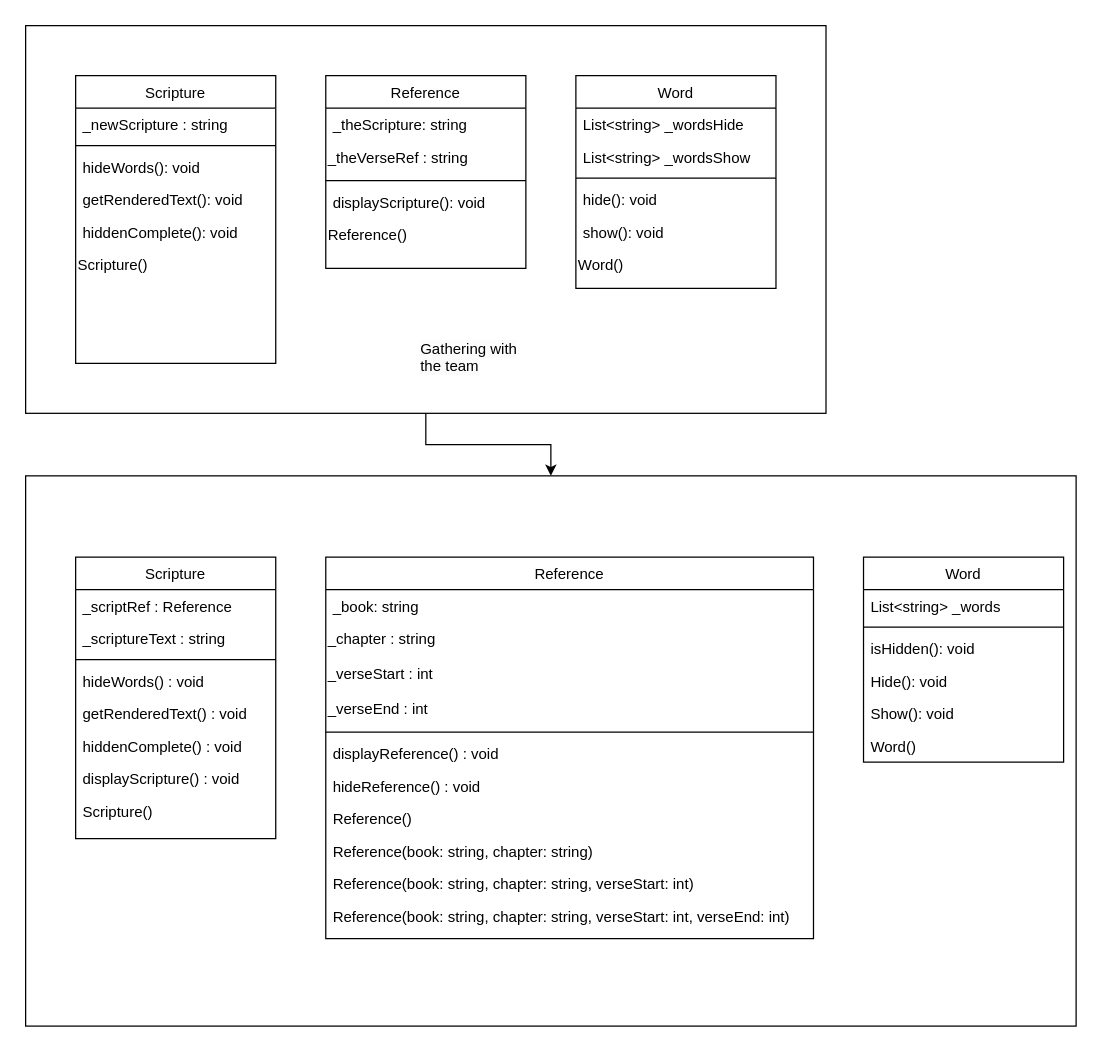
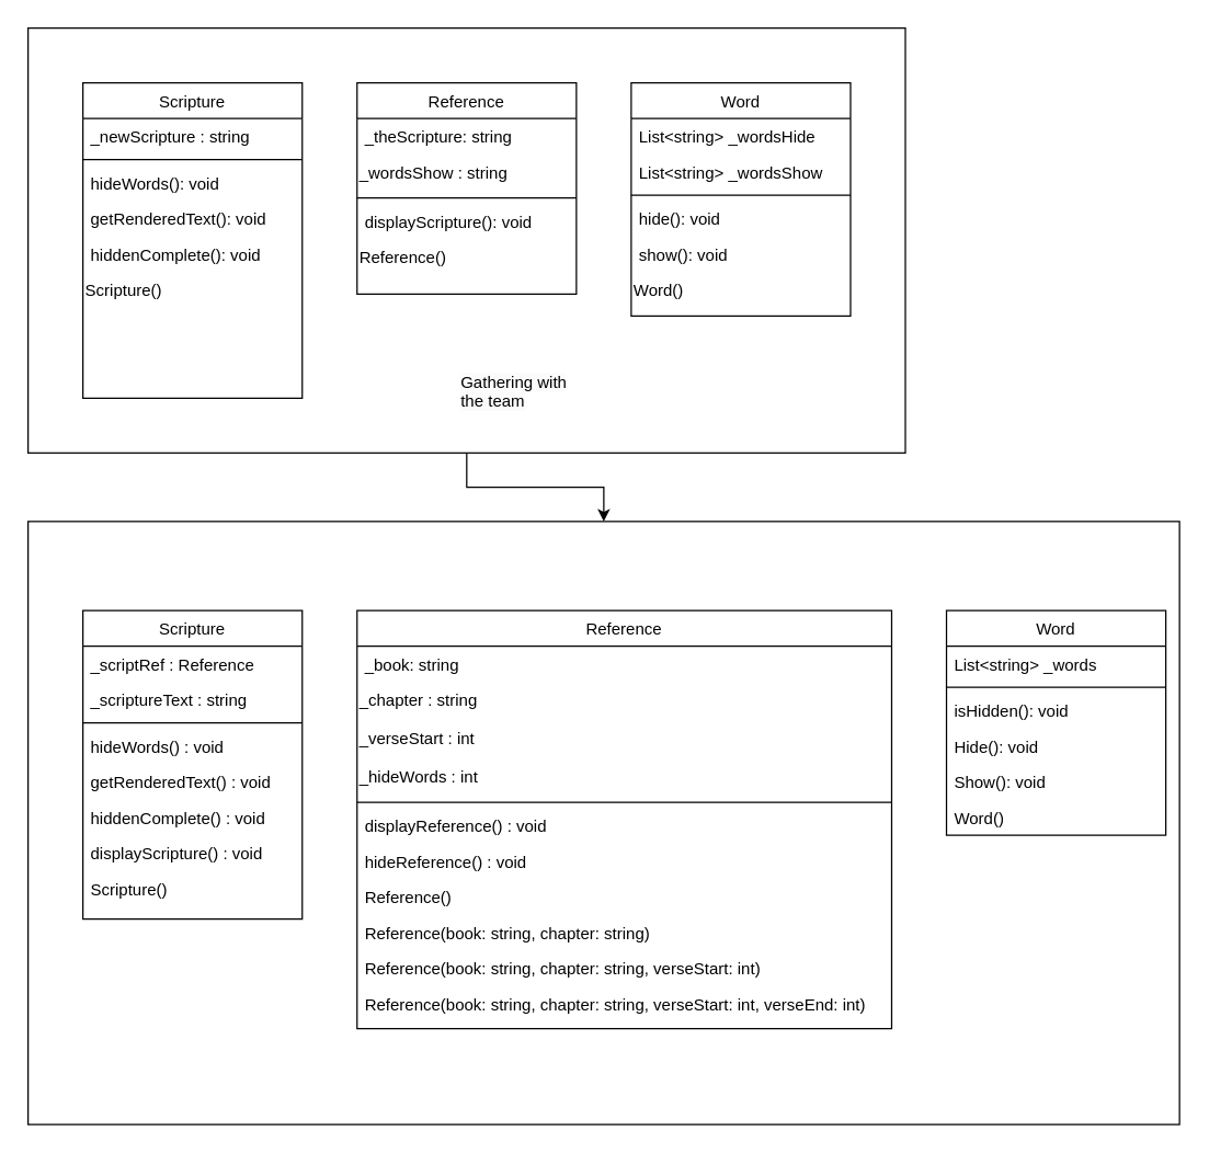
- <mxCell id="13" value="_theVerseRef : string" style="text;whiteSpace=wrap;html=1;" vertex="1" parent="11"><mxGeometry y="52" width="160" height="28" as="geometry" /></mxCell>
+ <mxCell id="13" value="_wordsShow : string" style="text;whiteSpace=wrap;html=1;" vertex="1" parent="11"><mxGeometry y="52" width="160" height="28" as="geometry" /></mxCell>
- <mxCell id="37" value="_verseEnd : int" style="text;whiteSpace=wrap;html=1;" vertex="1" parent="33"><mxGeometry y="108" width="390" height="28" as="geometry" /></mxCell>
+ <mxCell id="37" value="_hideWords : int" style="text;whiteSpace=wrap;html=1;" vertex="1" parent="33"><mxGeometry y="108" width="390" height="28" as="geometry" /></mxCell>
